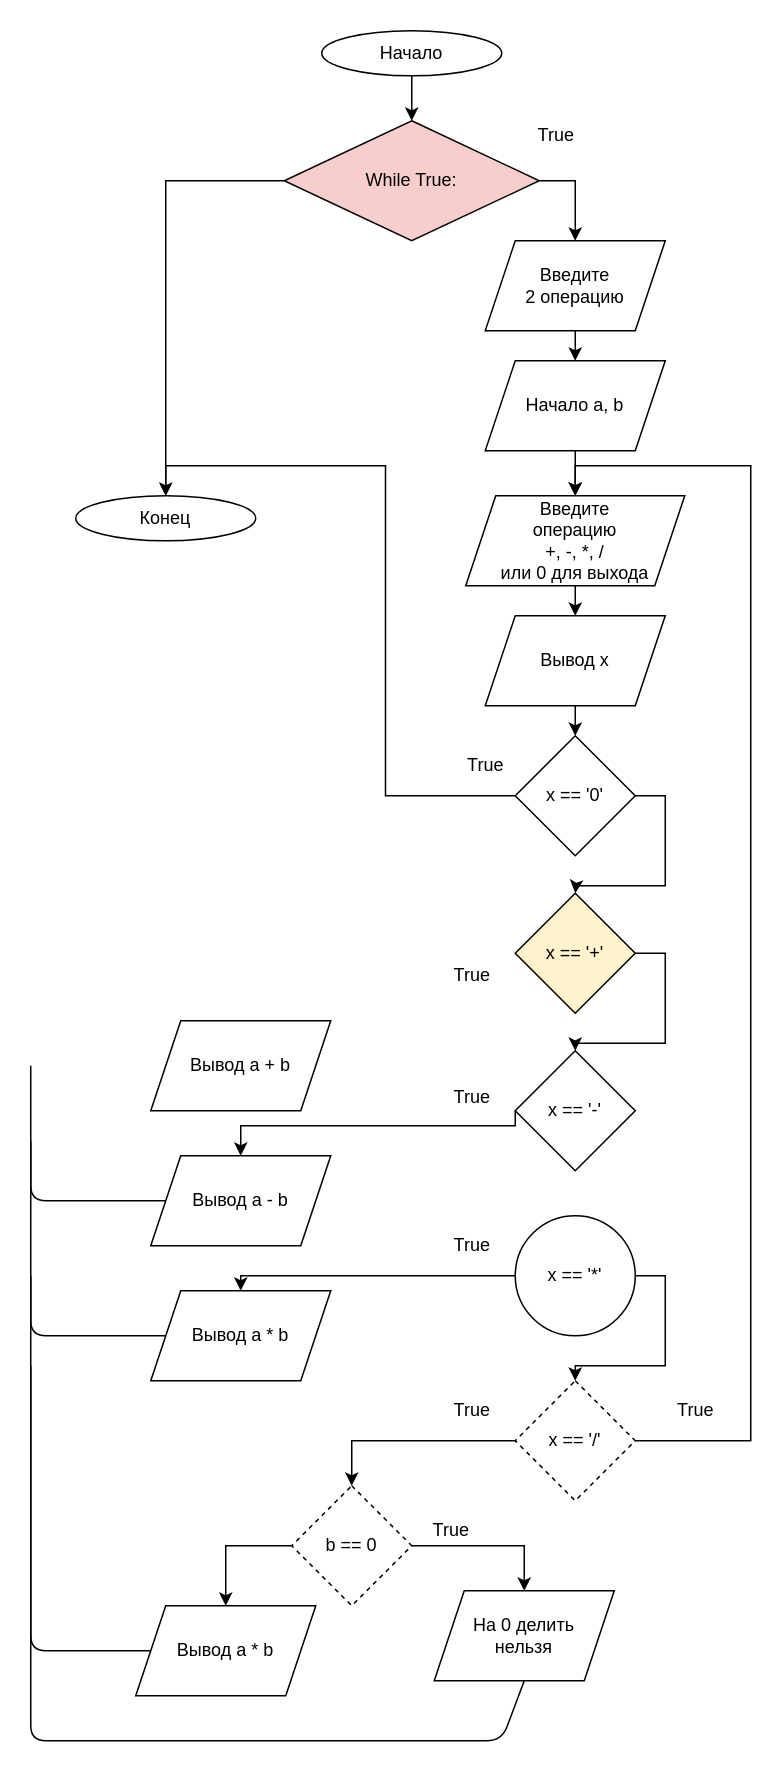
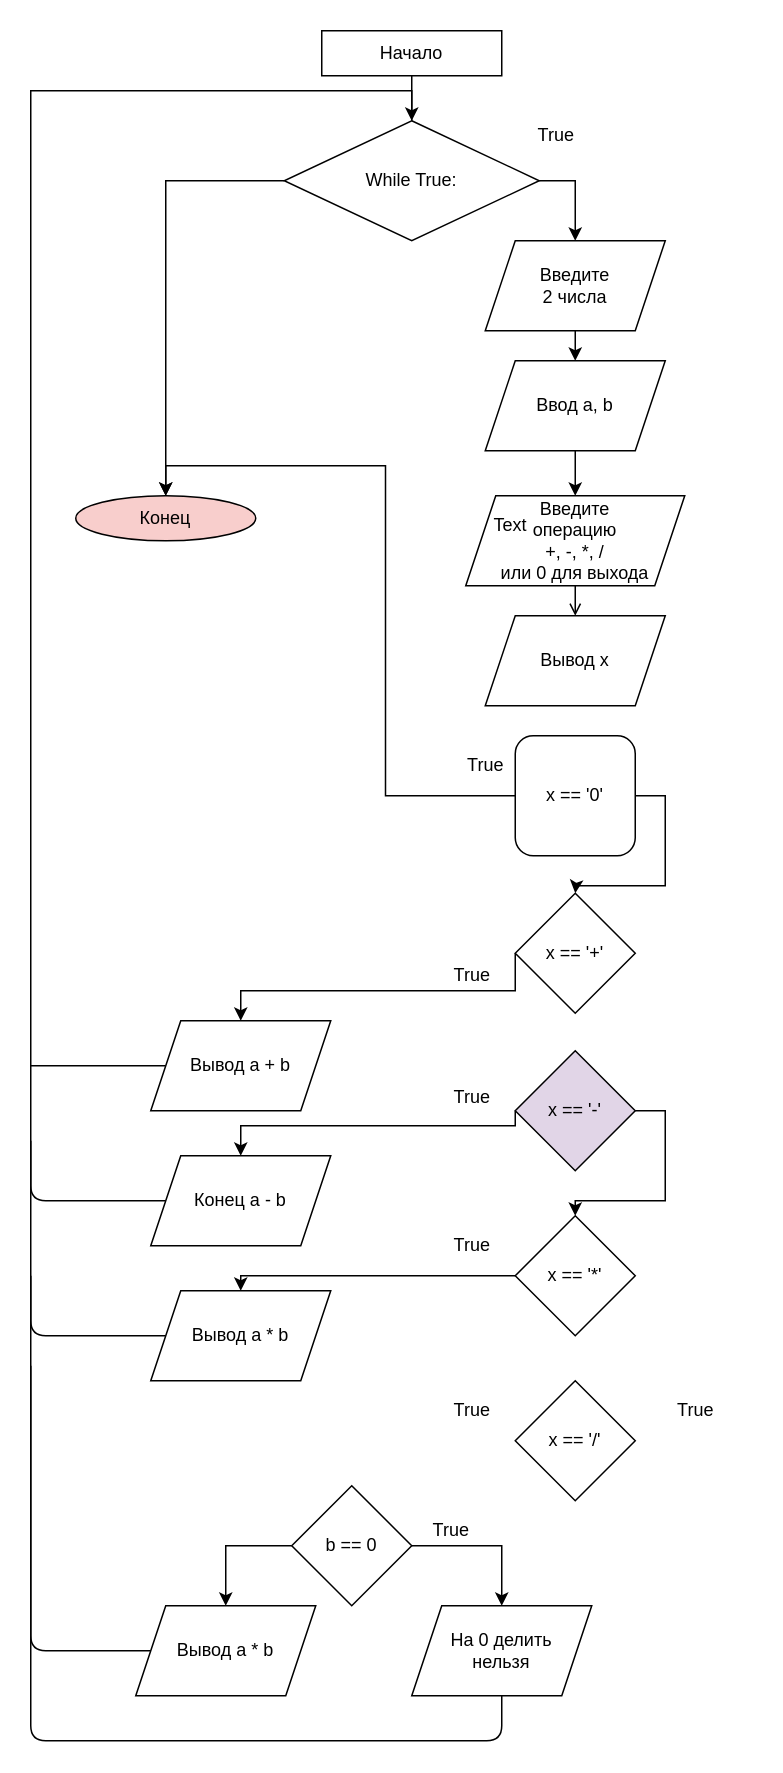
- <mxCell id="3" value="Начало" style="ellipse;whiteSpace=wrap;html=1;" vertex="1" parent="1"><mxGeometry x="214" y="20" width="120" height="30" as="geometry" /></mxCell>
+ <mxCell id="3" value="Начало" style="whiteSpace=wrap;html=1;rounded=0;" vertex="1" parent="1"><mxGeometry x="214" y="20" width="120" height="30" as="geometry" /></mxCell>
- <mxCell id="2" style="edgeStyle=orthogonalEdgeStyle;rounded=0;orthogonalLoop=1;jettySize=auto;html=1;exitX=0.5;exitY=1;exitDx=0;exitDy=0;entryX=0.5;entryY=0;entryDx=0;entryDy=0;" edge="1" parent="1" source="3" target="14"><mxGeometry relative="1" as="geometry" /></mxCell>
+ <mxCell id="2" style="edgeStyle=orthogonalEdgeStyle;rounded=0;orthogonalLoop=1;jettySize=auto;html=1;exitX=0.5;exitY=1;exitDx=0;exitDy=0;entryX=0.5;entryY=0;entryDx=0;entryDy=0;endArrow=none;" edge="1" parent="1" source="3" target="14"><mxGeometry relative="1" as="geometry" /></mxCell>
- <mxCell id="12" style="edgeStyle=orthogonalEdgeStyle;rounded=0;orthogonalLoop=1;jettySize=auto;html=1;exitX=0;exitY=0.5;exitDx=0;exitDy=0;entryX=0.5;entryY=0;entryDx=0;entryDy=0;endArrow=open;" edge="1" parent="1" source="14" target="18"><mxGeometry relative="1" as="geometry"><mxPoint x="160" y="612" as="targetPoint" /></mxGeometry></mxCell>
+ <mxCell id="12" style="edgeStyle=orthogonalEdgeStyle;rounded=0;orthogonalLoop=1;jettySize=auto;html=1;exitX=0;exitY=0.5;exitDx=0;exitDy=0;entryX=0.5;entryY=0;entryDx=0;entryDy=0;" edge="1" parent="1" source="14" target="18"><mxGeometry relative="1" as="geometry"><mxPoint x="160" y="612" as="targetPoint" /></mxGeometry></mxCell>
- <mxCell id="14" value="While True:" style="rhombus;whiteSpace=wrap;html=1;fillColor=#f8cecc;" vertex="1" parent="1"><mxGeometry x="189" y="80" width="170" height="80" as="geometry" /></mxCell>
+ <mxCell id="14" value="While True:" style="rhombus;whiteSpace=wrap;html=1;" vertex="1" parent="1"><mxGeometry x="189" y="80" width="170" height="80" as="geometry" /></mxCell>
- <mxCell id="5" value="Введите &lt;br&gt;2 операцию" style="shape=parallelogram;perimeter=parallelogramPerimeter;whiteSpace=wrap;html=1;fixedSize=1;" vertex="1" parent="1"><mxGeometry x="323" y="160" width="120" height="60" as="geometry" /></mxCell>
+ <mxCell id="5" value="Введите &lt;br&gt;2 числа" style="shape=parallelogram;perimeter=parallelogramPerimeter;whiteSpace=wrap;html=1;fixedSize=1;" vertex="1" parent="1"><mxGeometry x="323" y="160" width="120" height="60" as="geometry" /></mxCell>
- <mxCell id="7" value="Начало а, b" style="shape=parallelogram;perimeter=parallelogramPerimeter;whiteSpace=wrap;html=1;fixedSize=1;" vertex="1" parent="1"><mxGeometry x="323" y="240" width="120" height="60" as="geometry" /></mxCell>
+ <mxCell id="7" value="Ввод а, b" style="shape=parallelogram;perimeter=parallelogramPerimeter;whiteSpace=wrap;html=1;fixedSize=1;" vertex="1" parent="1"><mxGeometry x="323" y="240" width="120" height="60" as="geometry" /></mxCell>
+ <mxCell id="34" style="edgeStyle=orthogonalEdgeStyle;rounded=0;orthogonalLoop=1;jettySize=auto;html=1;exitX=0;exitY=0.5;exitDx=0;exitDy=0;entryX=0.5;entryY=0;entryDx=0;entryDy=0;" edge="1" parent="1" source="35" target="14"><mxGeometry relative="1" as="geometry"><Array as="points"><mxPoint x="20" y="710" /><mxPoint x="20" y="60" /><mxPoint x="274" y="60" /></Array></mxGeometry></mxCell>
- <mxCell id="18" value="Конец" style="ellipse;whiteSpace=wrap;html=1;" vertex="1" parent="1"><mxGeometry x="50" y="330" width="120" height="30" as="geometry" /></mxCell>
+ <mxCell id="18" value="Конец" style="ellipse;whiteSpace=wrap;html=1;fillColor=#f8cecc;" vertex="1" parent="1"><mxGeometry x="50" y="330" width="120" height="30" as="geometry" /></mxCell>
+ <mxCell id="19" value="Text" style="text;html=1;strokeColor=none;fillColor=none;align=center;verticalAlign=middle;whiteSpace=wrap;rounded=0;" vertex="1" parent="1"><mxGeometry x="320" y="340" width="40" height="20" as="geometry" /></mxCell>
- <mxCell id="8" style="edgeStyle=orthogonalEdgeStyle;rounded=0;orthogonalLoop=1;jettySize=auto;html=1;exitX=0.5;exitY=1;exitDx=0;exitDy=0;entryX=0.5;entryY=0;entryDx=0;entryDy=0;" edge="1" parent="1" source="9" target="11"><mxGeometry relative="1" as="geometry" /></mxCell>
+ <mxCell id="8" style="edgeStyle=orthogonalEdgeStyle;rounded=0;orthogonalLoop=1;jettySize=auto;html=1;exitX=0.5;exitY=1;exitDx=0;exitDy=0;entryX=0.5;entryY=0;entryDx=0;entryDy=0;endArrow=open;" edge="1" parent="1" source="9" target="11"><mxGeometry relative="1" as="geometry" /></mxCell>
- <mxCell id="10" style="edgeStyle=orthogonalEdgeStyle;rounded=0;orthogonalLoop=1;jettySize=auto;html=1;exitX=0.5;exitY=1;exitDx=0;exitDy=0;entryX=0.5;entryY=0;entryDx=0;entryDy=0;" edge="1" parent="1" source="11" target="17"><mxGeometry relative="1" as="geometry" /></mxCell>
- <mxCell id="17" value="x == '0'" style="rhombus;whiteSpace=wrap;html=1;" vertex="1" parent="1"><mxGeometry x="343" y="490" width="80" height="80" as="geometry" /></mxCell>
+ <mxCell id="17" value="x == '0'" style="whiteSpace=wrap;html=1;rounded=1;" vertex="1" parent="1"><mxGeometry x="343" y="490" width="80" height="80" as="geometry" /></mxCell>
- <mxCell id="31" style="edgeStyle=orthogonalEdgeStyle;rounded=0;orthogonalLoop=1;jettySize=auto;html=1;exitX=0;exitY=0.5;exitDx=0;exitDy=0;entryX=0.5;entryY=0;entryDx=0;entryDy=0;" edge="1" parent="1" source="33" target="9"><mxGeometry relative="1" as="geometry"><Array as="points"><mxPoint x="500" y="960" /><mxPoint x="500" y="310" /><mxPoint x="383" y="310" /></Array></mxGeometry></mxCell>
- <mxCell id="24" value="x == '+'" style="rhombus;whiteSpace=wrap;html=1;fillColor=#fff2cc;" vertex="1" parent="1"><mxGeometry x="343" y="595" width="80" height="80" as="geometry" /></mxCell>
+ <mxCell id="24" value="x == '+'" style="rhombus;whiteSpace=wrap;html=1;" vertex="1" parent="1"><mxGeometry x="343" y="595" width="80" height="80" as="geometry" /></mxCell>
+ <mxCell id="23" style="edgeStyle=orthogonalEdgeStyle;rounded=0;orthogonalLoop=1;jettySize=auto;html=1;exitX=0;exitY=0.5;exitDx=0;exitDy=0;entryX=0.5;entryY=0;entryDx=0;entryDy=0;" edge="1" parent="1" source="24" target="35"><mxGeometry relative="1" as="geometry"><Array as="points"><mxPoint x="343" y="660" /><mxPoint x="160" y="660" /></Array></mxGeometry></mxCell>
- <mxCell id="22" style="edgeStyle=orthogonalEdgeStyle;rounded=0;orthogonalLoop=1;jettySize=auto;html=1;exitX=1;exitY=0.5;exitDx=0;exitDy=0;entryX=0.5;entryY=0;entryDx=0;entryDy=0;" edge="1" parent="1" source="24" target="27"><mxGeometry relative="1" as="geometry" /></mxCell>
- <mxCell id="27" value="x == '-'" style="rhombus;whiteSpace=wrap;html=1;" vertex="1" parent="1"><mxGeometry x="343" y="700" width="80" height="80" as="geometry" /></mxCell>
+ <mxCell id="27" value="x == '-'" style="rhombus;whiteSpace=wrap;html=1;fillColor=#e1d5e7;" vertex="1" parent="1"><mxGeometry x="343" y="700" width="80" height="80" as="geometry" /></mxCell>
+ <mxCell id="25" style="edgeStyle=orthogonalEdgeStyle;rounded=0;orthogonalLoop=1;jettySize=auto;html=1;exitX=1;exitY=0.5;exitDx=0;exitDy=0;" edge="1" parent="1" source="27" target="30"><mxGeometry relative="1" as="geometry" /></mxCell>
- <mxCell id="36" value="Вывод a - b" style="shape=parallelogram;perimeter=parallelogramPerimeter;whiteSpace=wrap;html=1;fixedSize=1;" vertex="1" parent="1"><mxGeometry x="100" y="770" width="120" height="60" as="geometry" /></mxCell>
+ <mxCell id="36" value="Конец a - b" style="shape=parallelogram;perimeter=parallelogramPerimeter;whiteSpace=wrap;html=1;fixedSize=1;" vertex="1" parent="1"><mxGeometry x="100" y="770" width="120" height="60" as="geometry" /></mxCell>
- <mxCell id="30" value="x == '*'" style="ellipse;whiteSpace=wrap;html=1;" vertex="1" parent="1"><mxGeometry x="343" y="810" width="80" height="80" as="geometry" /></mxCell>
+ <mxCell id="30" value="x == '*'" style="rhombus;whiteSpace=wrap;html=1;" vertex="1" parent="1"><mxGeometry x="343" y="810" width="80" height="80" as="geometry" /></mxCell>
- <mxCell id="28" style="edgeStyle=orthogonalEdgeStyle;rounded=0;orthogonalLoop=1;jettySize=auto;html=1;exitX=1;exitY=0.5;exitDx=0;exitDy=0;" edge="1" parent="1" source="30" target="33"><mxGeometry relative="1" as="geometry" /></mxCell>
- <mxCell id="32" style="edgeStyle=orthogonalEdgeStyle;rounded=0;orthogonalLoop=1;jettySize=auto;html=1;exitX=0;exitY=0.5;exitDx=0;exitDy=0;entryX=0.5;entryY=0;entryDx=0;entryDy=0;" edge="1" parent="1" source="33" target="40"><mxGeometry relative="1" as="geometry" /></mxCell>
- <mxCell id="33" value="x == '/'" style="rhombus;whiteSpace=wrap;html=1;dashed=1;" vertex="1" parent="1"><mxGeometry x="343" y="920" width="80" height="80" as="geometry" /></mxCell>
+ <mxCell id="33" value="x == '/'" style="rhombus;whiteSpace=wrap;html=1;" vertex="1" parent="1"><mxGeometry x="343" y="920" width="80" height="80" as="geometry" /></mxCell>
- <mxCell id="40" value="b == 0" style="rhombus;whiteSpace=wrap;html=1;dashed=1;" vertex="1" parent="1"><mxGeometry x="194" y="990" width="80" height="80" as="geometry" /></mxCell>
+ <mxCell id="40" value="b == 0" style="rhombus;whiteSpace=wrap;html=1;" vertex="1" parent="1"><mxGeometry x="194" y="990" width="80" height="80" as="geometry" /></mxCell>
- <mxCell id="41" value="На 0 делить &lt;br&gt;нельзя" style="shape=parallelogram;perimeter=parallelogramPerimeter;whiteSpace=wrap;html=1;fixedSize=1;" vertex="1" parent="1"><mxGeometry x="289" y="1060" width="120" height="60" as="geometry" /></mxCell>
+ <mxCell id="41" value="На 0 делить &lt;br&gt;нельзя" style="shape=parallelogram;perimeter=parallelogramPerimeter;whiteSpace=wrap;html=1;fixedSize=1;" vertex="1" parent="1"><mxGeometry x="274" y="1070" width="120" height="60" as="geometry" /></mxCell>
